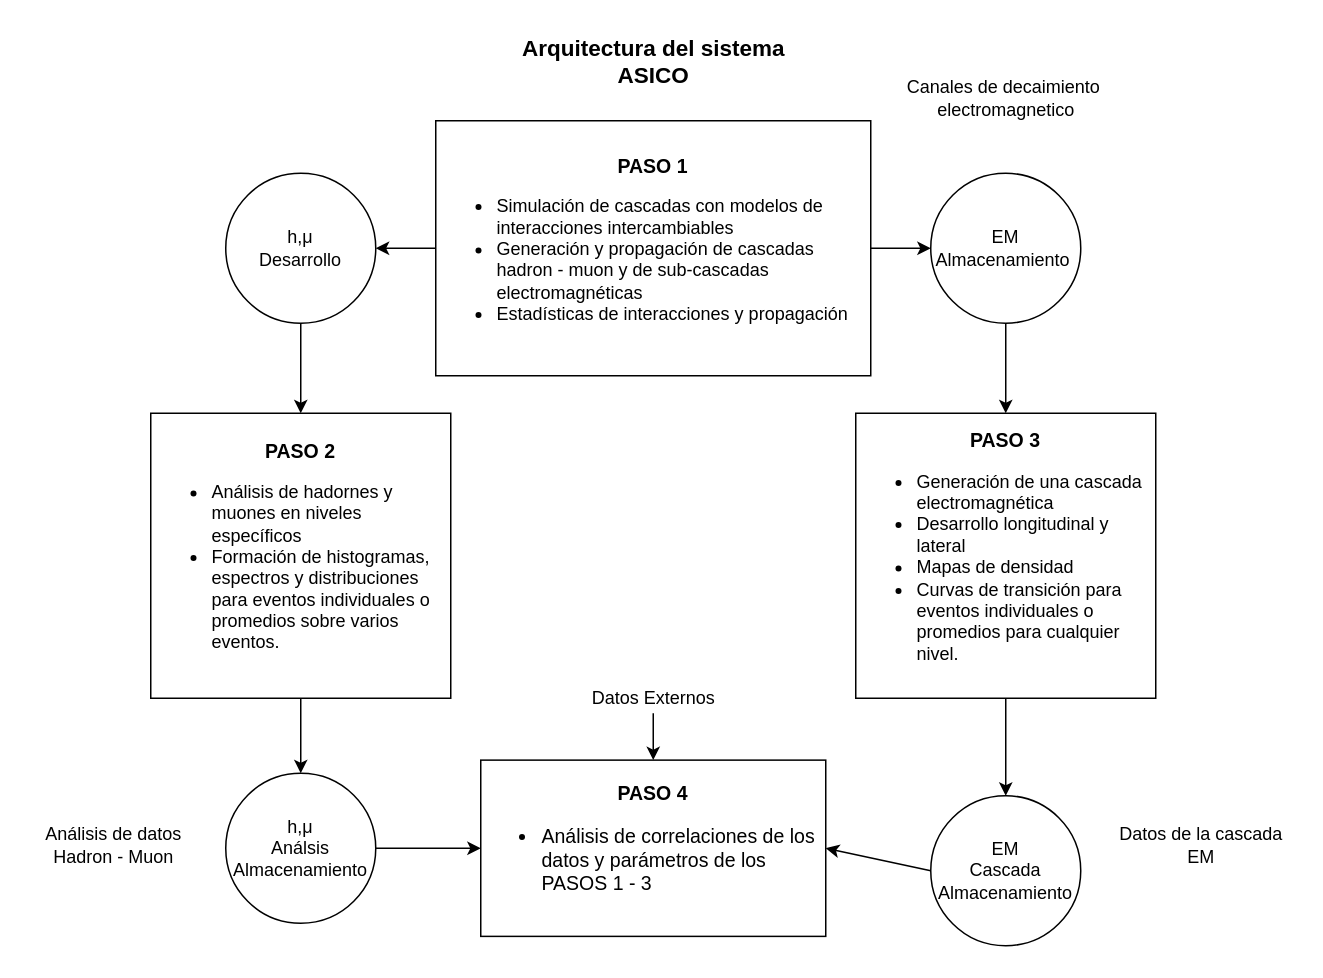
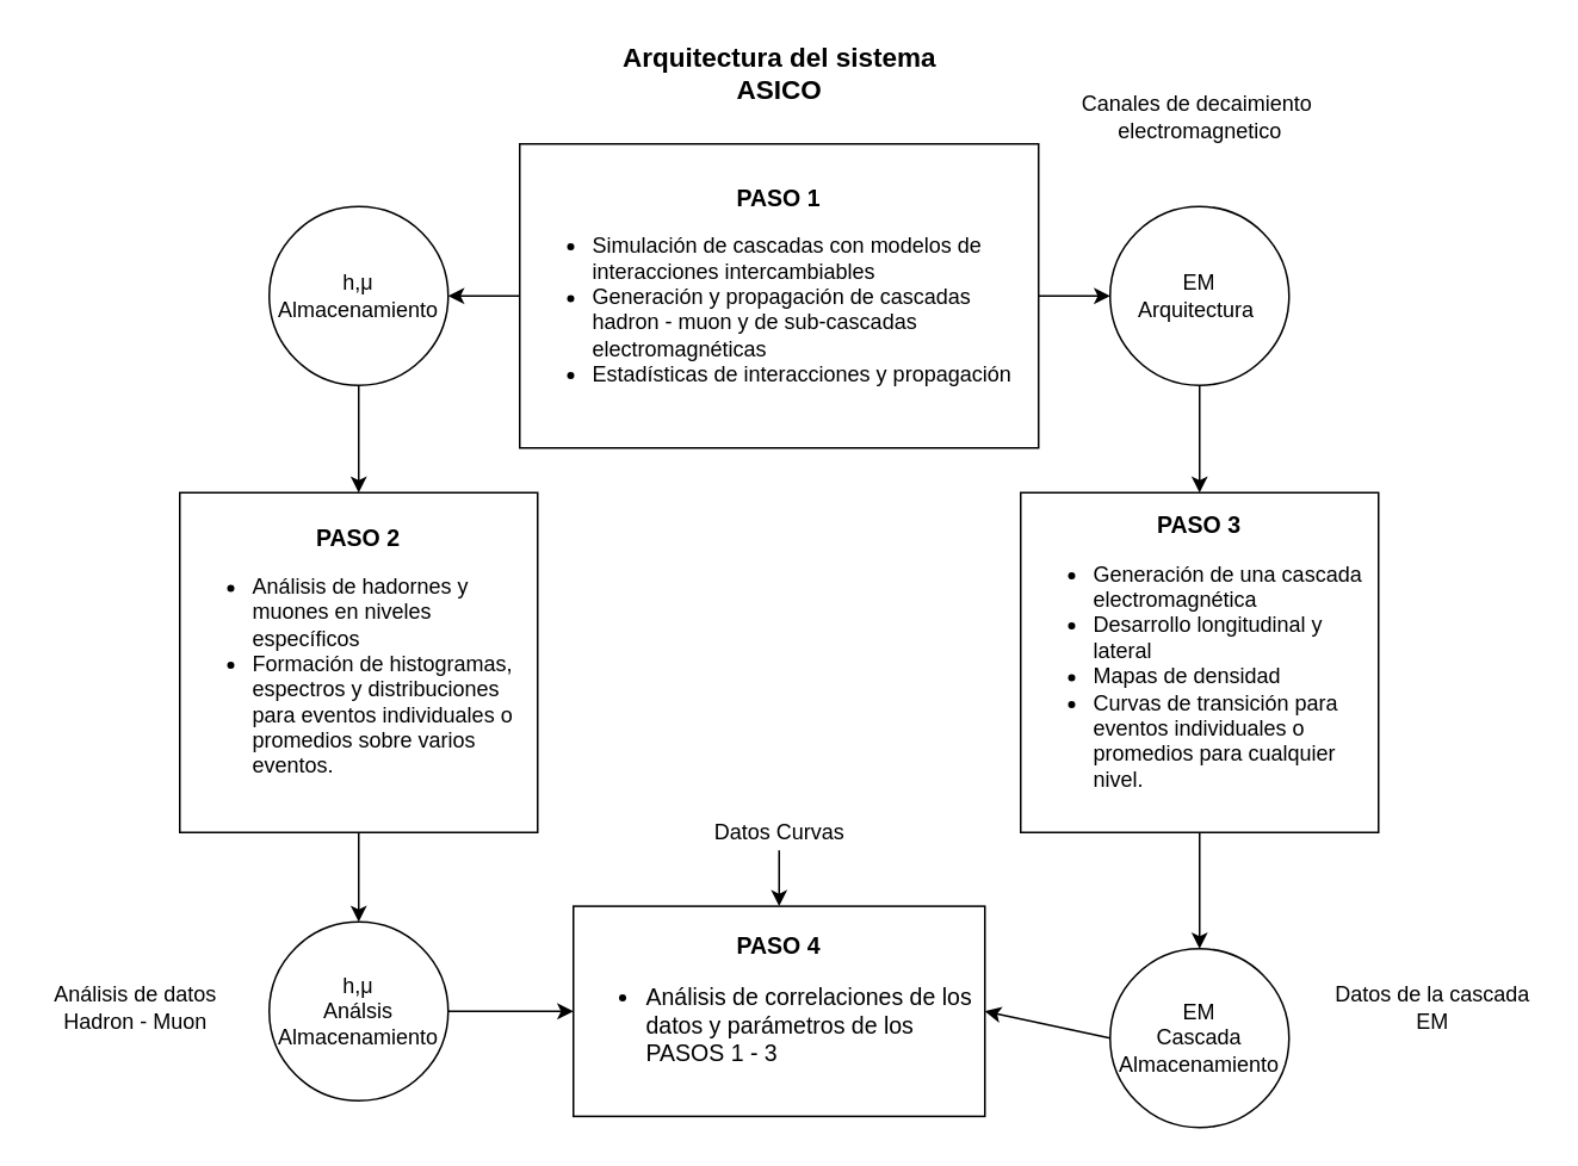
- <mxCell id="2" value="h,μ&lt;br&gt;Desarrollo" style="ellipse;whiteSpace=wrap;html=1;aspect=fixed;" parent="1" vertex="1"><mxGeometry x="150" y="115" width="100" height="100" as="geometry" /></mxCell>
+ <mxCell id="2" value="h,μ&lt;br&gt;Almacenamiento" style="ellipse;whiteSpace=wrap;html=1;aspect=fixed;" parent="1" vertex="1"><mxGeometry x="150" y="115" width="100" height="100" as="geometry" /></mxCell>
- <mxCell id="6" value="EM&lt;br&gt;Almacenamiento&amp;nbsp;" style="ellipse;whiteSpace=wrap;html=1;aspect=fixed;" parent="1" vertex="1"><mxGeometry x="620" y="115" width="100" height="100" as="geometry" /></mxCell>
+ <mxCell id="6" value="EM&lt;br&gt;Arquitectura&amp;nbsp;" style="ellipse;whiteSpace=wrap;html=1;aspect=fixed;" parent="1" vertex="1"><mxGeometry x="620" y="115" width="100" height="100" as="geometry" /></mxCell>
- <mxCell id="14" value="Datos Externos" style="text;html=1;resizable=0;autosize=1;align=center;verticalAlign=middle;points=[];fillColor=none;strokeColor=none;rounded=0;" parent="1" vertex="1"><mxGeometry x="385" y="455" width="100" height="20" as="geometry" /></mxCell>
+ <mxCell id="14" value="Datos Curvas" style="text;html=1;resizable=0;autosize=1;align=center;verticalAlign=middle;points=[];fillColor=none;strokeColor=none;rounded=0;" parent="1" vertex="1"><mxGeometry x="385" y="455" width="100" height="20" as="geometry" /></mxCell>
